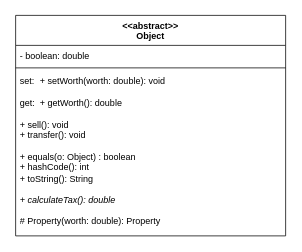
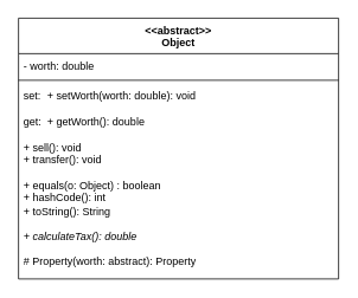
- <mxCell id="3" value="- boolean: double" style="text;strokeColor=none;fillColor=none;align=left;verticalAlign=top;spacingLeft=4;spacingRight=4;overflow=hidden;rotatable=0;points=[[0,0.5],[1,0.5]];portConstraint=eastwest;whiteSpace=wrap;html=1;" parent="2" vertex="1"><mxGeometry y="40" width="360" height="26" as="geometry" /></mxCell>
+ <mxCell id="3" value="- worth: double" style="text;strokeColor=none;fillColor=none;align=left;verticalAlign=top;spacingLeft=4;spacingRight=4;overflow=hidden;rotatable=0;points=[[0,0.5],[1,0.5]];portConstraint=eastwest;whiteSpace=wrap;html=1;" parent="2" vertex="1"><mxGeometry y="40" width="360" height="26" as="geometry" /></mxCell>
- <mxCell id="5" value="set:&lt;span style=&quot;white-space: pre;&quot;&gt;&#09;&lt;/span&gt;+&amp;nbsp;setWorth(worth: double): void&lt;div&gt;&lt;br&gt;&lt;/div&gt;&lt;div&gt;get:&lt;span style=&quot;white-space: pre;&quot;&gt;&#09;&lt;/span&gt;+ getWorth(): double&lt;/div&gt;&lt;div&gt;&lt;br&gt;&lt;/div&gt;&lt;div&gt;+ sell(): void&lt;/div&gt;&lt;div&gt;+ transfer(): void&lt;/div&gt;&lt;div&gt;&lt;br&gt;&lt;/div&gt;&lt;div&gt;+ equals(o: Object) : boolean&lt;/div&gt;&lt;div&gt;+ hashCode(): int&lt;/div&gt;&lt;div&gt;+ toString(): String&lt;/div&gt;&lt;div&gt;&lt;br&gt;&lt;/div&gt;&lt;div&gt;&lt;i&gt;+&amp;nbsp;calculateTax(): double&lt;/i&gt;&lt;/div&gt;&lt;div&gt;&lt;br&gt;&lt;/div&gt;&lt;div&gt;# Property(worth: double): Property&lt;/div&gt;" style="text;strokeColor=none;fillColor=none;align=left;verticalAlign=top;spacingLeft=4;spacingRight=4;overflow=hidden;rotatable=0;points=[[0,0.5],[1,0.5]];portConstraint=eastwest;whiteSpace=wrap;html=1;" parent="2" vertex="1"><mxGeometry y="74" width="360" height="220" as="geometry" /></mxCell>
+ <mxCell id="5" value="set:&lt;span style=&quot;white-space: pre;&quot;&gt;&#09;&lt;/span&gt;+&amp;nbsp;setWorth(worth: double): void&lt;div&gt;&lt;br&gt;&lt;/div&gt;&lt;div&gt;get:&lt;span style=&quot;white-space: pre;&quot;&gt;&#09;&lt;/span&gt;+ getWorth(): double&lt;/div&gt;&lt;div&gt;&lt;br&gt;&lt;/div&gt;&lt;div&gt;+ sell(): void&lt;/div&gt;&lt;div&gt;+ transfer(): void&lt;/div&gt;&lt;div&gt;&lt;br&gt;&lt;/div&gt;&lt;div&gt;+ equals(o: Object) : boolean&lt;/div&gt;&lt;div&gt;+ hashCode(): int&lt;/div&gt;&lt;div&gt;+ toString(): String&lt;/div&gt;&lt;div&gt;&lt;br&gt;&lt;/div&gt;&lt;div&gt;&lt;i&gt;+&amp;nbsp;calculateTax(): double&lt;/i&gt;&lt;/div&gt;&lt;div&gt;&lt;br&gt;&lt;/div&gt;&lt;div&gt;# Property(worth: abstract): Property&lt;/div&gt;" style="text;strokeColor=none;fillColor=none;align=left;verticalAlign=top;spacingLeft=4;spacingRight=4;overflow=hidden;rotatable=0;points=[[0,0.5],[1,0.5]];portConstraint=eastwest;whiteSpace=wrap;html=1;" parent="2" vertex="1"><mxGeometry y="74" width="360" height="220" as="geometry" /></mxCell>
